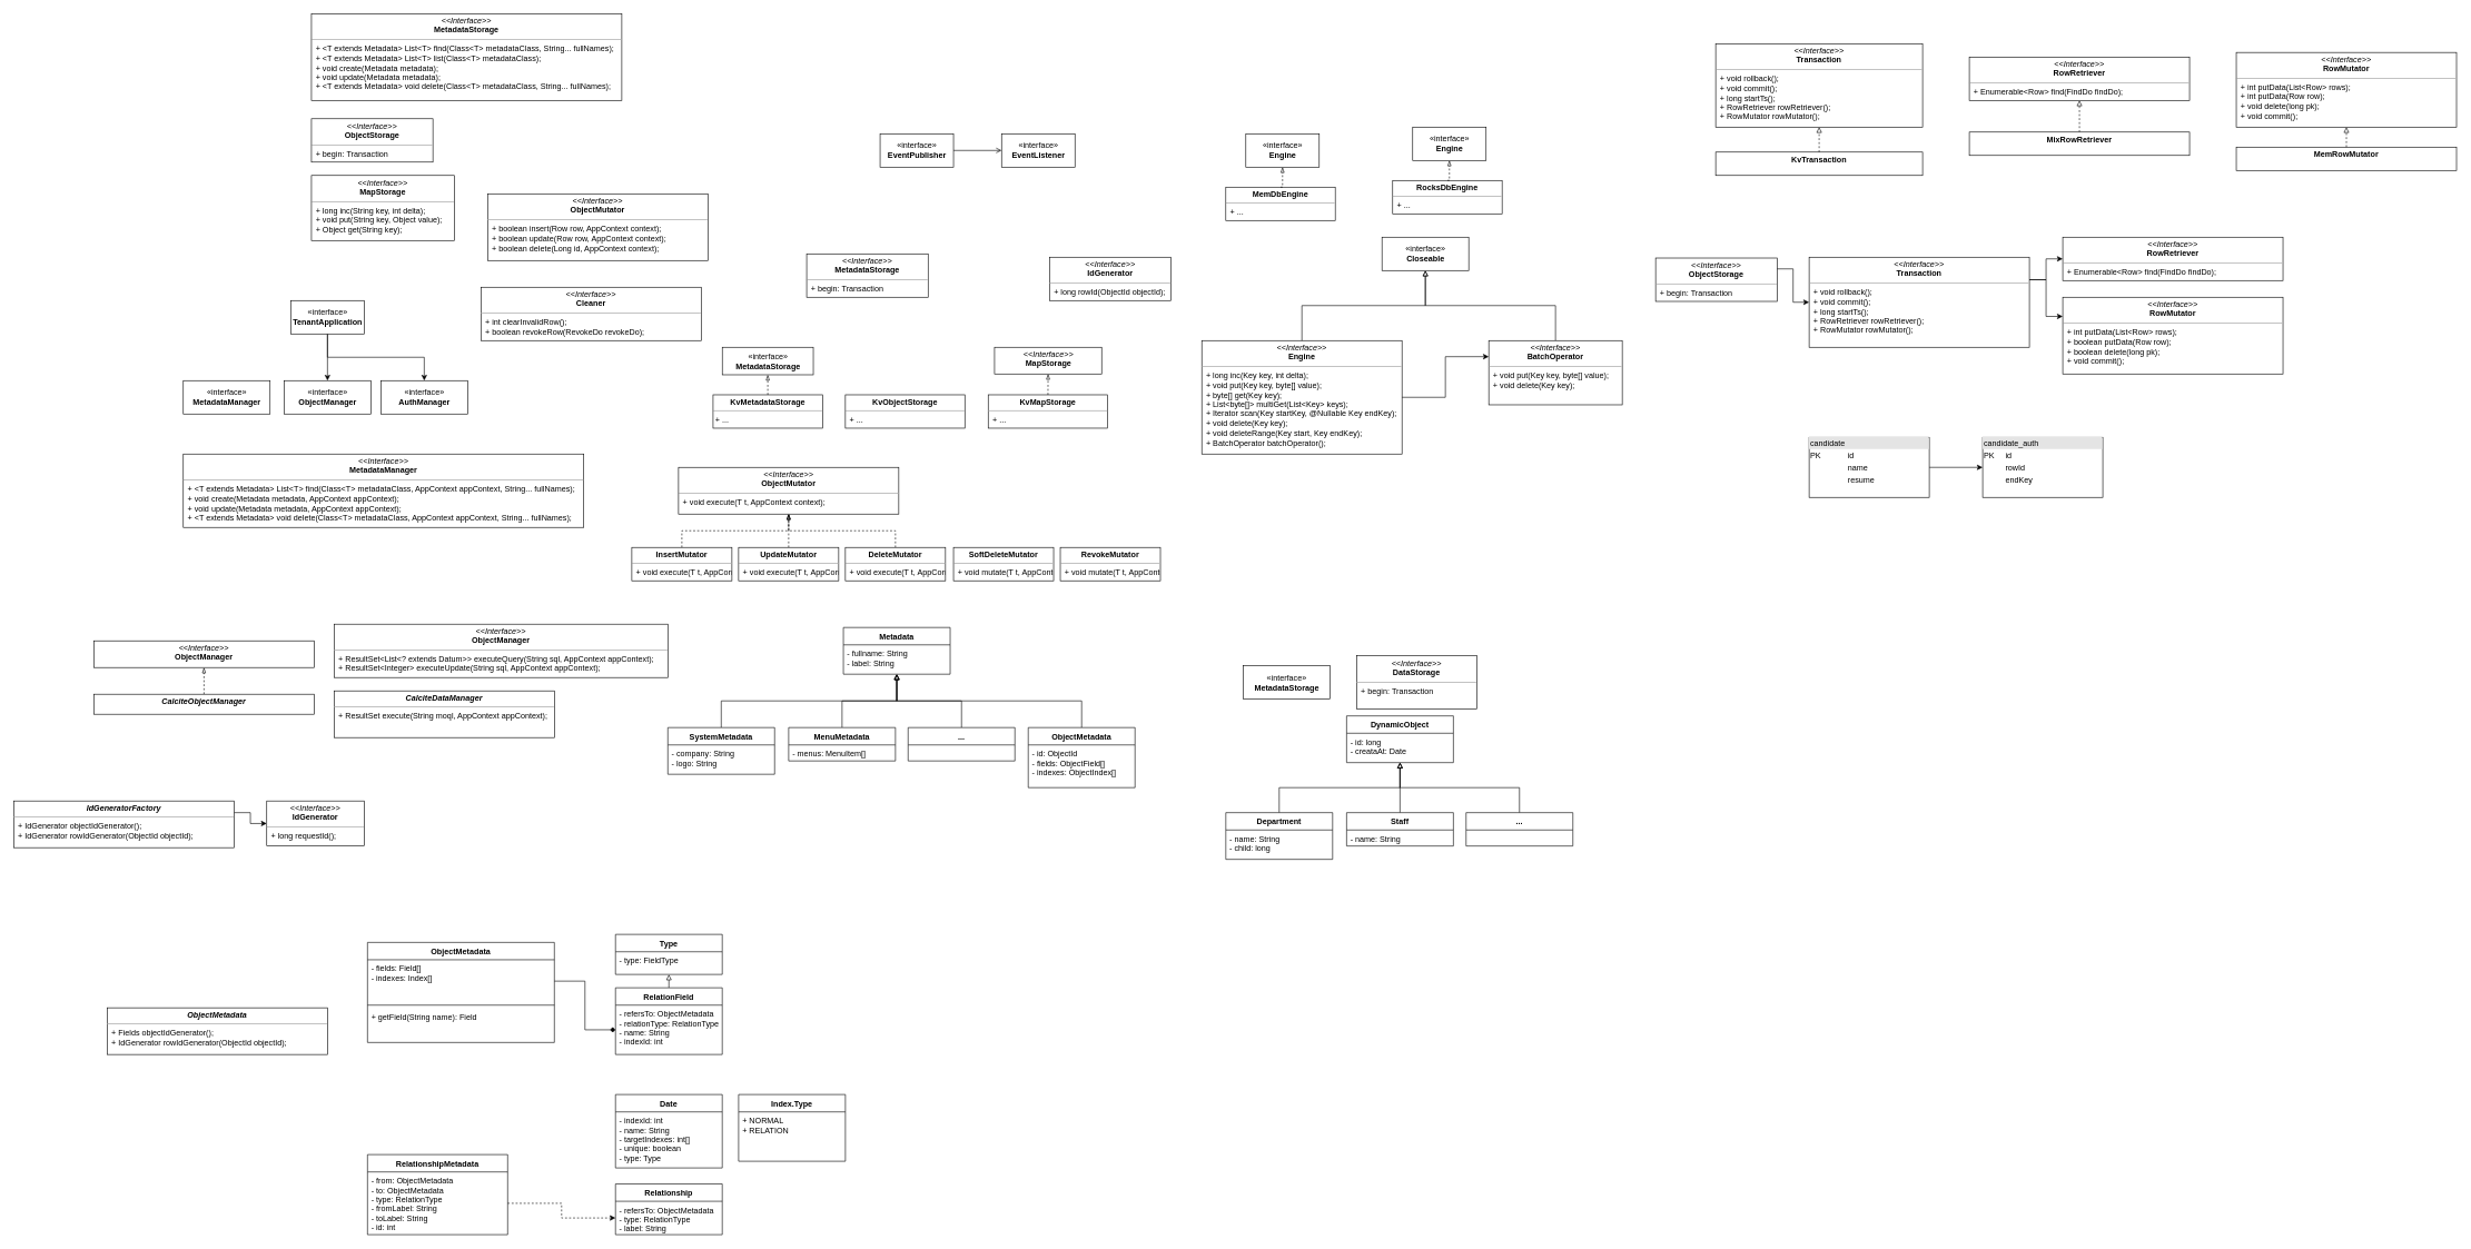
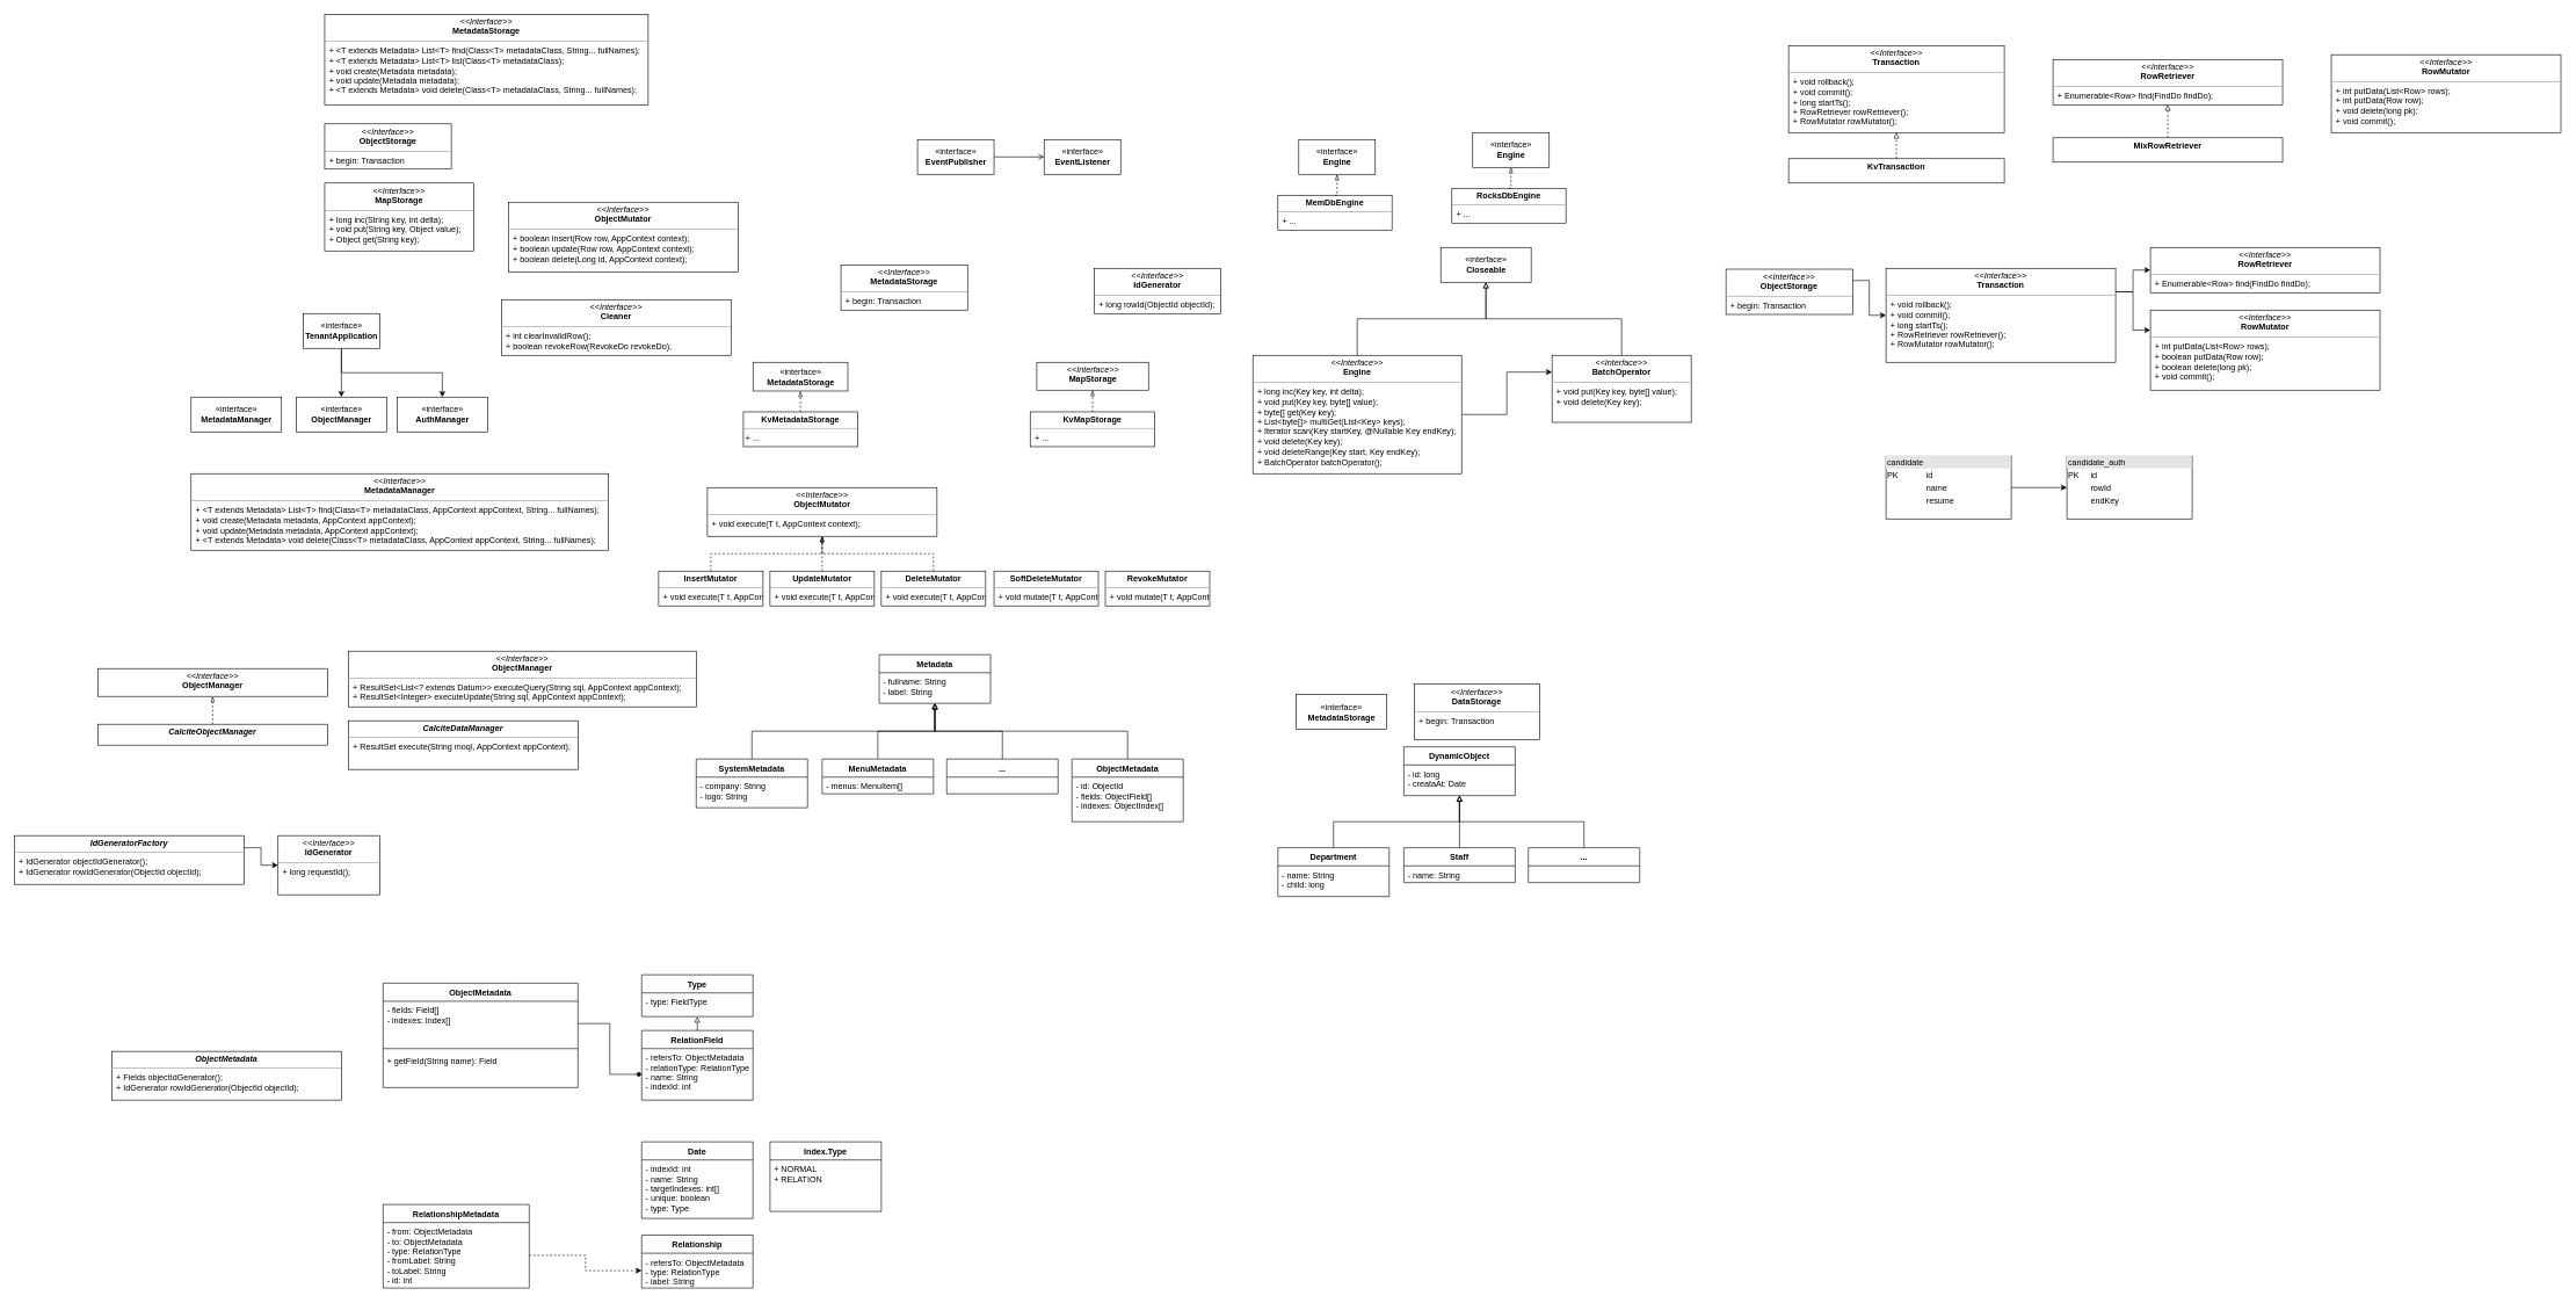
- <mxCell id="98" style="edgeStyle=orthogonalEdgeStyle;rounded=0;orthogonalLoop=1;jettySize=auto;html=1;exitX=0.5;exitY=0;exitDx=0;exitDy=0;entryX=0.5;entryY=1;entryDx=0;entryDy=0;endArrow=block;endFill=0;dashed=1;" parent="1" source="97" target="96" edge="1"><mxGeometry relative="1" as="geometry"><mxPoint x="3125" y="207.5" as="sourcePoint" /><mxPoint x="3125" y="160" as="targetPoint" /></mxGeometry></mxCell>
- <mxCell id="97" value="&lt;p style=&quot;margin:0px;margin-top:4px;text-align:center;&quot;&gt;&lt;b&gt;MemRowMutator&lt;/b&gt;&lt;br&gt;&lt;/p&gt;&lt;br&gt;&lt;p style=&quot;margin:0px;margin-left:4px;&quot;&gt;&lt;/p&gt;" style="verticalAlign=top;align=left;overflow=fill;fontSize=12;fontFamily=Helvetica;html=1;" parent="1" vertex="1"><mxGeometry x="3350" y="220" width="330" height="35" as="geometry" /></mxCell>
- <mxCell id="23" value="&lt;p style=&quot;margin:0px;margin-top:4px;text-align:center;&quot;&gt;&lt;span style=&quot;background-color: initial;&quot;&gt;&lt;b&gt;KvObjectStorage&lt;/b&gt;&lt;/span&gt;&lt;/p&gt;&lt;hr size=&quot;1&quot;&gt;&lt;p style=&quot;margin:0px;margin-left:4px;&quot;&gt;&lt;/p&gt;&amp;nbsp; + ..." style="verticalAlign=top;align=left;overflow=fill;fontSize=12;fontFamily=Helvetica;html=1;" parent="1" vertex="1"><mxGeometry x="1266" y="591.25" width="179" height="50" as="geometry" /></mxCell>
- <mxCell id="77" value="&lt;p style=&quot;margin:0px;margin-top:4px;text-align:center;&quot;&gt;&lt;i&gt;&amp;lt;&amp;lt;Interface&amp;gt;&amp;gt;&lt;/i&gt;&lt;br&gt;&lt;b&gt;IdGenerator&lt;/b&gt;&lt;/p&gt;&lt;hr size=&quot;1&quot;&gt;&lt;p style=&quot;margin:0px;margin-left:4px;&quot;&gt;&lt;/p&gt;&amp;nbsp; + long requestId();" style="verticalAlign=top;align=left;overflow=fill;fontSize=12;fontFamily=Helvetica;html=1;" parent="1" vertex="1"><mxGeometry x="399" y="1200" width="146" height="67.5" as="geometry" /></mxCell>
+ <mxCell id="77" value="&lt;p style=&quot;margin:0px;margin-top:4px;text-align:center;&quot;&gt;&lt;i&gt;&amp;lt;&amp;lt;Interface&amp;gt;&amp;gt;&lt;/i&gt;&lt;br&gt;&lt;b&gt;IdGenerator&lt;/b&gt;&lt;/p&gt;&lt;hr size=&quot;1&quot;&gt;&lt;p style=&quot;margin:0px;margin-left:4px;&quot;&gt;&lt;/p&gt;&amp;nbsp; + long requestId();" style="verticalAlign=top;align=left;overflow=fill;fontSize=12;fontFamily=Helvetica;html=1;" parent="1" vertex="1"><mxGeometry x="399" y="1200" width="146" height="85" as="geometry" /></mxCell>
